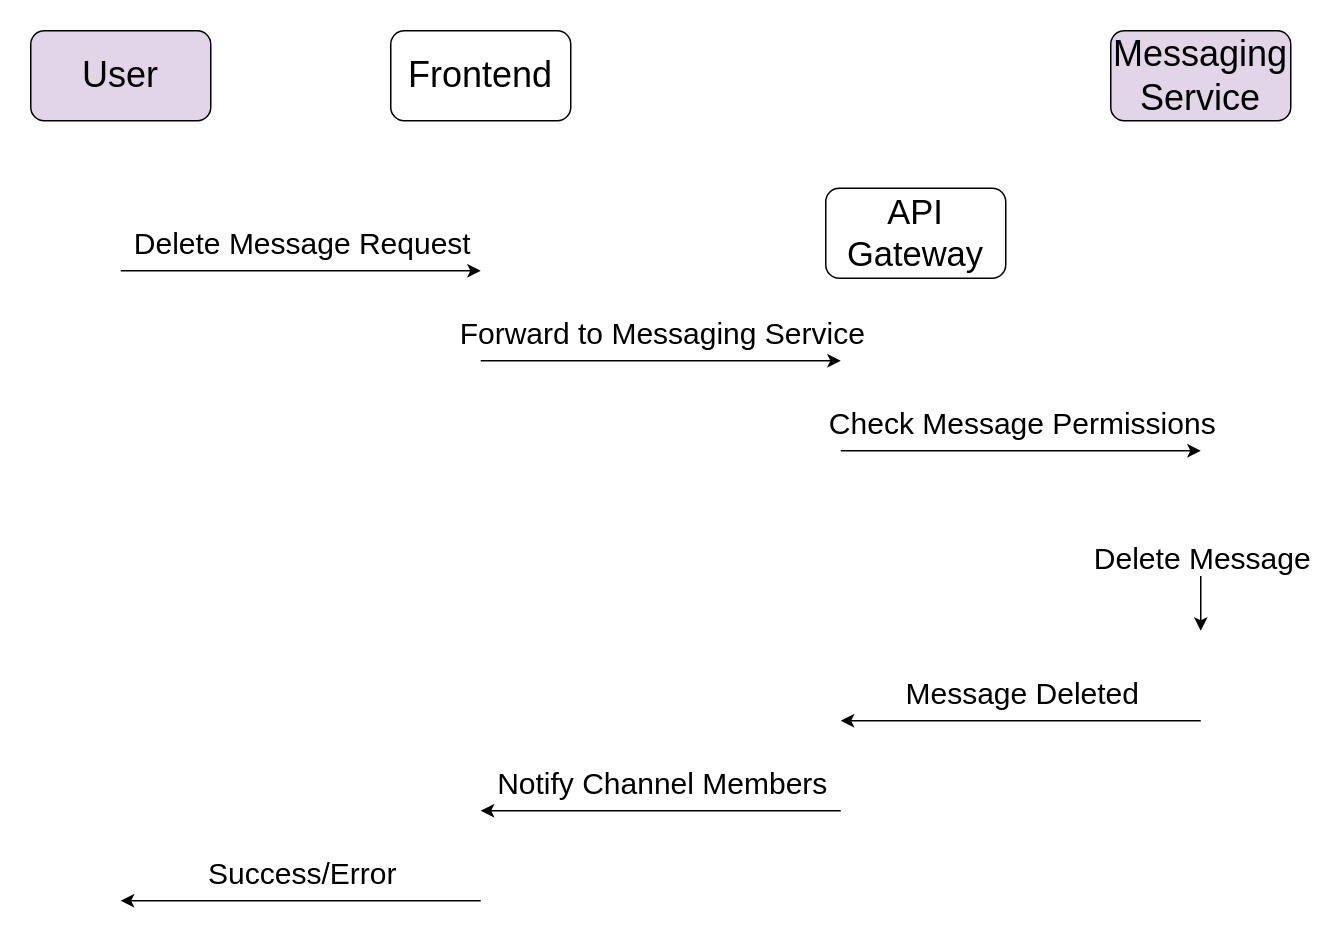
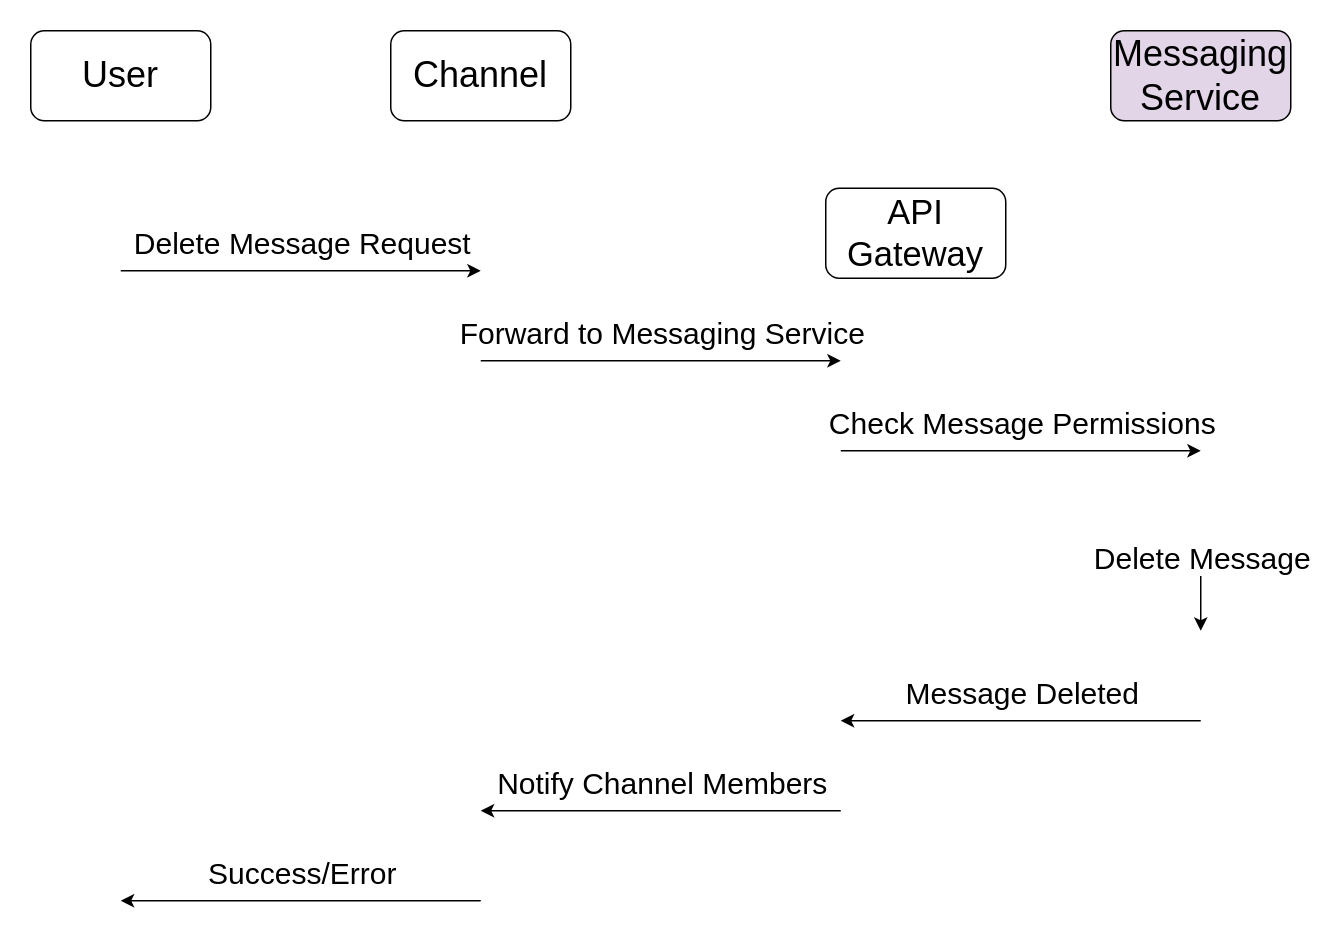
- <mxCell id="2" value="&lt;font style=&quot;font-size: 24px;&quot;&gt;User&lt;/font&gt;" style="rounded=1;whiteSpace=wrap;html=1;fillColor=#e1d5e7;" vertex="1" parent="1"><mxGeometry x="20" y="20" width="120" height="60" as="geometry" /></mxCell>
+ <mxCell id="2" value="&lt;font style=&quot;font-size: 24px;&quot;&gt;User&lt;/font&gt;" style="rounded=1;whiteSpace=wrap;html=1;" vertex="1" parent="1"><mxGeometry x="20" y="20" width="120" height="60" as="geometry" /></mxCell>
- <mxCell id="3" value="&lt;font style=&quot;font-size: 24px;&quot;&gt;Frontend&lt;/font&gt;" style="rounded=1;whiteSpace=wrap;html=1;" vertex="1" parent="1"><mxGeometry x="260" y="20" width="120" height="60" as="geometry" /></mxCell>
+ <mxCell id="3" value="&lt;font style=&quot;font-size: 24px;&quot;&gt;Channel&lt;/font&gt;" style="rounded=1;whiteSpace=wrap;html=1;" vertex="1" parent="1"><mxGeometry x="260" y="20" width="120" height="60" as="geometry" /></mxCell>
